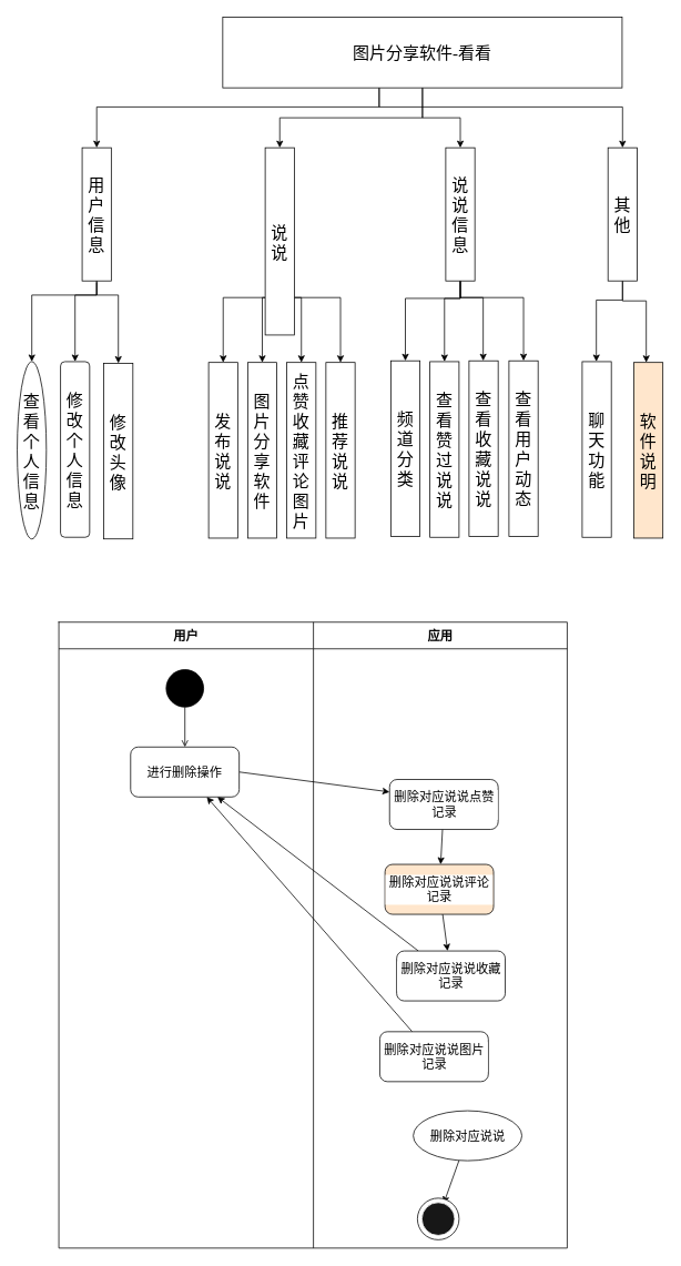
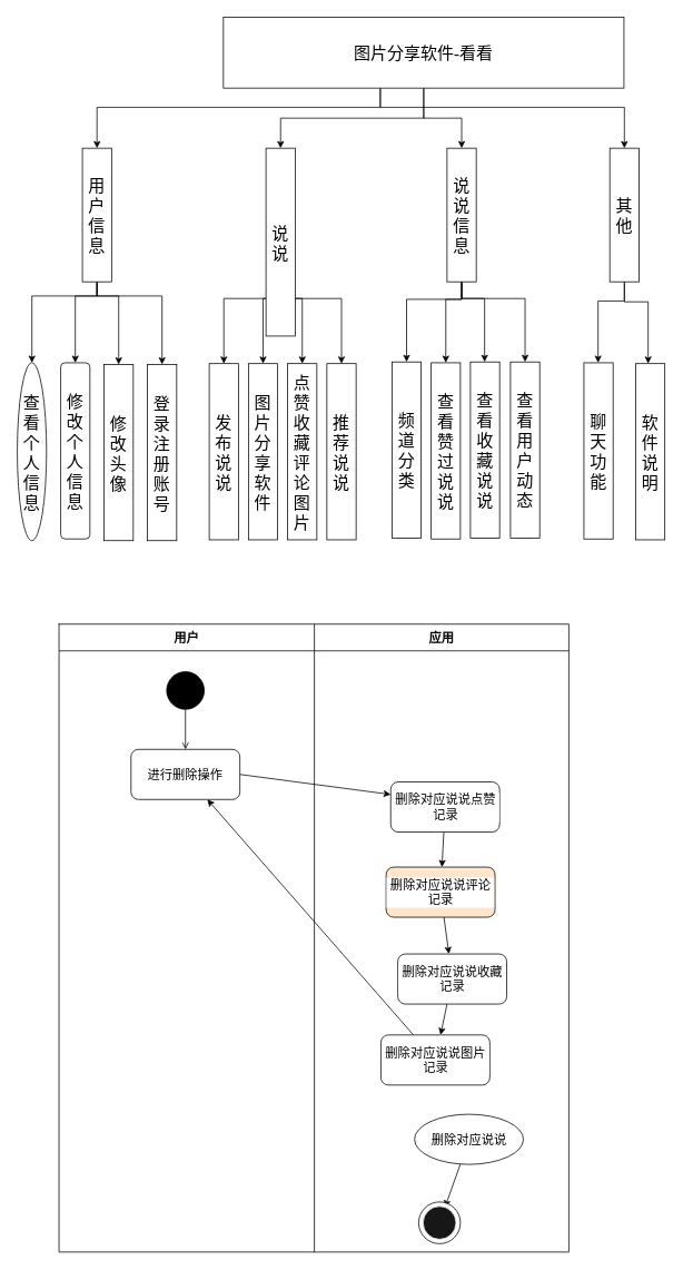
+ <mxCell id="16" style="edgeStyle=orthogonalEdgeStyle;rounded=0;orthogonalLoop=1;jettySize=auto;html=1;entryX=0.5;entryY=0;entryDx=0;entryDy=0;fontFamily=Times New Roman;fontSize=20;startArrow=none;startFill=0;endArrow=classic;endFill=1;strokeWidth=1;verticalAlign=middle;" parent="1" source="18" target="35" edge="1"><mxGeometry relative="1" as="geometry"><Array as="points"><mxPoint x="116" y="354" /><mxPoint x="194" y="354" /></Array></mxGeometry></mxCell>
- <mxCell id="45" value="软件说明" style="rounded=0;whiteSpace=wrap;html=1;fontFamily=Times New Roman;fontSize=20;verticalAlign=middle;align=center;fillColor=#ffe6cc;" parent="1" vertex="1"><mxGeometry x="761" y="435" width="35" height="211" as="geometry" /></mxCell>
+ <mxCell id="45" value="软件说明" style="rounded=0;whiteSpace=wrap;html=1;fontFamily=Times New Roman;fontSize=20;verticalAlign=middle;align=center;" parent="1" vertex="1"><mxGeometry x="761" y="435" width="35" height="211" as="geometry" /></mxCell>
+ <mxCell id="35" value="登录注册账号" style="rounded=0;whiteSpace=wrap;html=1;fontFamily=Times New Roman;fontSize=20;verticalAlign=middle;align=center;" parent="1" vertex="1"><mxGeometry x="176" y="436" width="35" height="211" as="geometry" /></mxCell>
- <mxCell id="54" value="" style="edgeStyle=none;rounded=0;orthogonalLoop=1;jettySize=auto;html=1;fontSize=15;endArrow=classic;endFill=1;startSize=10;strokeWidth=1;" edge="1" parent="1" source="55" target="49"><mxGeometry relative="1" as="geometry" /></mxCell>
+ <mxCell id="54" value="" style="edgeStyle=none;rounded=0;orthogonalLoop=1;jettySize=auto;html=1;fontSize=15;endArrow=classic;endFill=1;startSize=10;strokeWidth=1;" edge="1" parent="1" source="55" target="57"><mxGeometry relative="1" as="geometry" /></mxCell>
